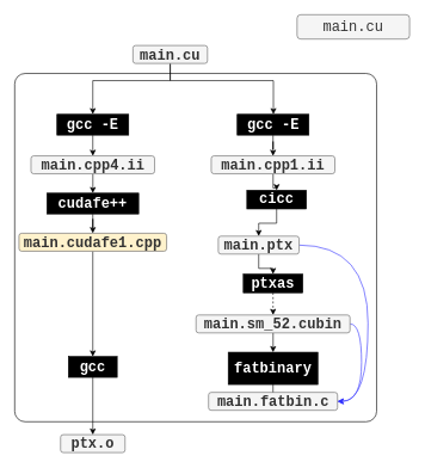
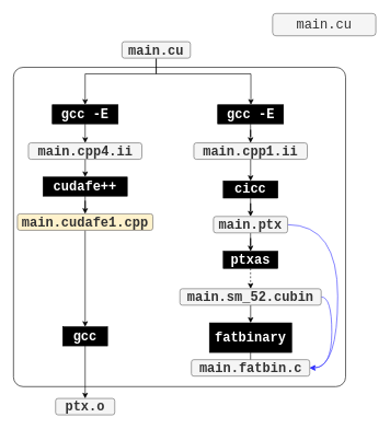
- <mxCell id="12" value="&lt;span style=&quot;font-size: 20px;&quot;&gt;&lt;b&gt;cicc&lt;/b&gt;&lt;/span&gt;" style="rounded=0;whiteSpace=wrap;html=1;fontFamily=Courier New;fontColor=#FFFFFF;fillColor=#000000;" vertex="1" parent="1"><mxGeometry x="344" y="265" width="83" height="26" as="geometry" /></mxCell>
+ <mxCell id="12" value="&lt;span style=&quot;font-size: 20px;&quot;&gt;&lt;b&gt;cicc&lt;/b&gt;&lt;/span&gt;" style="rounded=0;whiteSpace=wrap;html=1;fontFamily=Courier New;fontColor=#FFFFFF;fillColor=#000000;" vertex="1" parent="1"><mxGeometry x="339" y="275" width="83" height="26" as="geometry" /></mxCell>
- <mxCell id="15" value="&lt;font&gt;&lt;b&gt;main.ptx&lt;/b&gt;&lt;/font&gt;" style="rounded=1;whiteSpace=wrap;html=1;fillColor=#f5f5f5;fontColor=#333333;strokeColor=#666666;fontSize=20;fontFamily=Courier New;" vertex="1" parent="1"><mxGeometry x="304.13" y="329" width="112.75" height="25" as="geometry" /></mxCell>
+ <mxCell id="15" value="&lt;font&gt;&lt;b&gt;main.ptx&lt;/b&gt;&lt;/font&gt;" style="rounded=1;whiteSpace=wrap;html=1;fillColor=#f5f5f5;fontColor=#333333;strokeColor=#666666;fontSize=20;fontFamily=Courier New;" vertex="1" parent="1"><mxGeometry x="324.13" y="329" width="112.75" height="25" as="geometry" /></mxCell>
